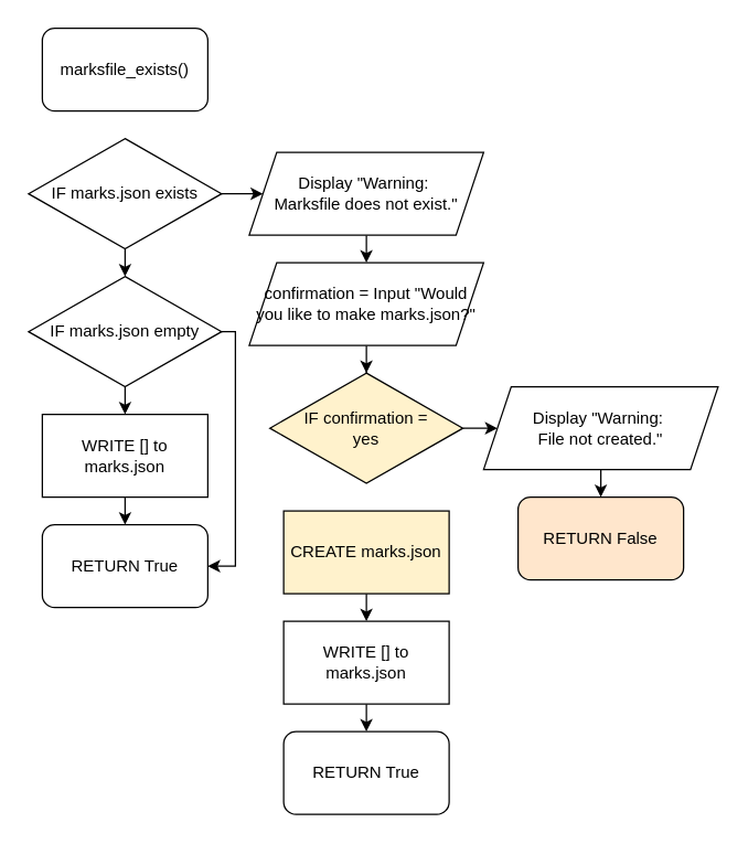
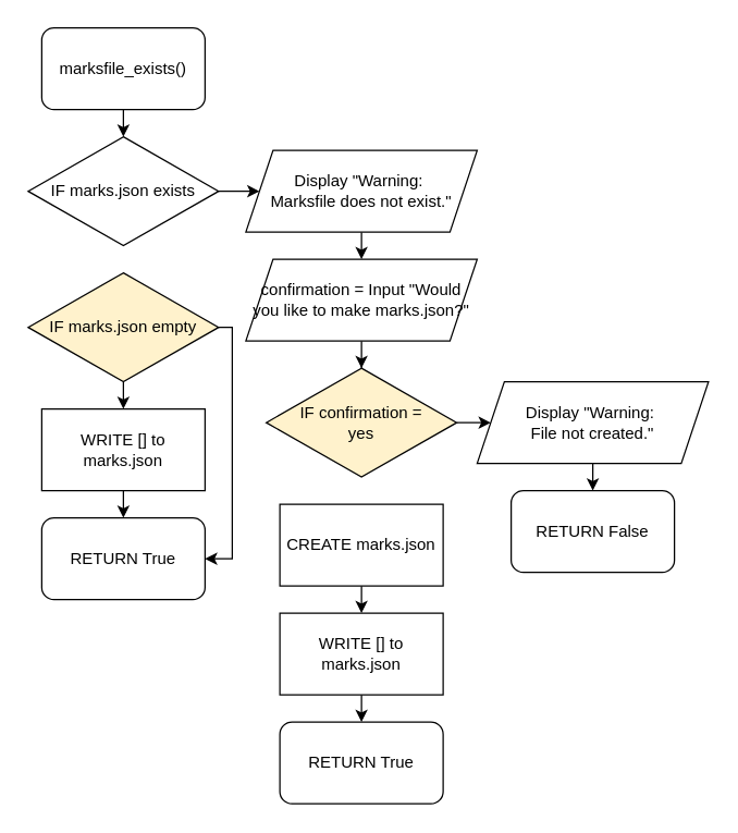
+ <mxCell id="2" style="edgeStyle=orthogonalEdgeStyle;rounded=0;orthogonalLoop=1;jettySize=auto;html=1;exitX=0.5;exitY=1;exitDx=0;exitDy=0;entryX=0.5;entryY=0;entryDx=0;entryDy=0;" edge="1" parent="1" source="3" target="6"><mxGeometry relative="1" as="geometry" /></mxCell>
- <mxCell id="4" style="edgeStyle=orthogonalEdgeStyle;rounded=0;orthogonalLoop=1;jettySize=auto;html=1;exitX=0.5;exitY=1;exitDx=0;exitDy=0;entryX=0.5;entryY=0;entryDx=0;entryDy=0;" edge="1" parent="1" source="6" target="9"><mxGeometry relative="1" as="geometry" /></mxCell>
- <mxCell id="9" value="&lt;div&gt;IF marks.json empty&lt;/div&gt;" style="rhombus;whiteSpace=wrap;html=1;" vertex="1" parent="1"><mxGeometry x="20" y="200" width="140" height="80" as="geometry" /></mxCell>
+ <mxCell id="9" value="&lt;div&gt;IF marks.json empty&lt;/div&gt;" style="rhombus;whiteSpace=wrap;html=1;fillColor=#fff2cc;" vertex="1" parent="1"><mxGeometry x="20" y="200" width="140" height="80" as="geometry" /></mxCell>
- <mxCell id="26" value="RETURN False" style="rounded=1;whiteSpace=wrap;html=1;fillColor=#ffe6cc;" vertex="1" parent="1"><mxGeometry x="375" y="360" width="120" height="60" as="geometry" /></mxCell>
+ <mxCell id="26" value="RETURN False" style="rounded=1;whiteSpace=wrap;html=1;" vertex="1" parent="1"><mxGeometry x="375" y="360" width="120" height="60" as="geometry" /></mxCell>
- <mxCell id="22" value="CREATE marks.json" style="rounded=0;whiteSpace=wrap;html=1;fillColor=#fff2cc;" vertex="1" parent="1"><mxGeometry x="205" y="370" width="120" height="60" as="geometry" /></mxCell>
+ <mxCell id="22" value="CREATE marks.json" style="rounded=0;whiteSpace=wrap;html=1;" vertex="1" parent="1"><mxGeometry x="205" y="370" width="120" height="60" as="geometry" /></mxCell>
